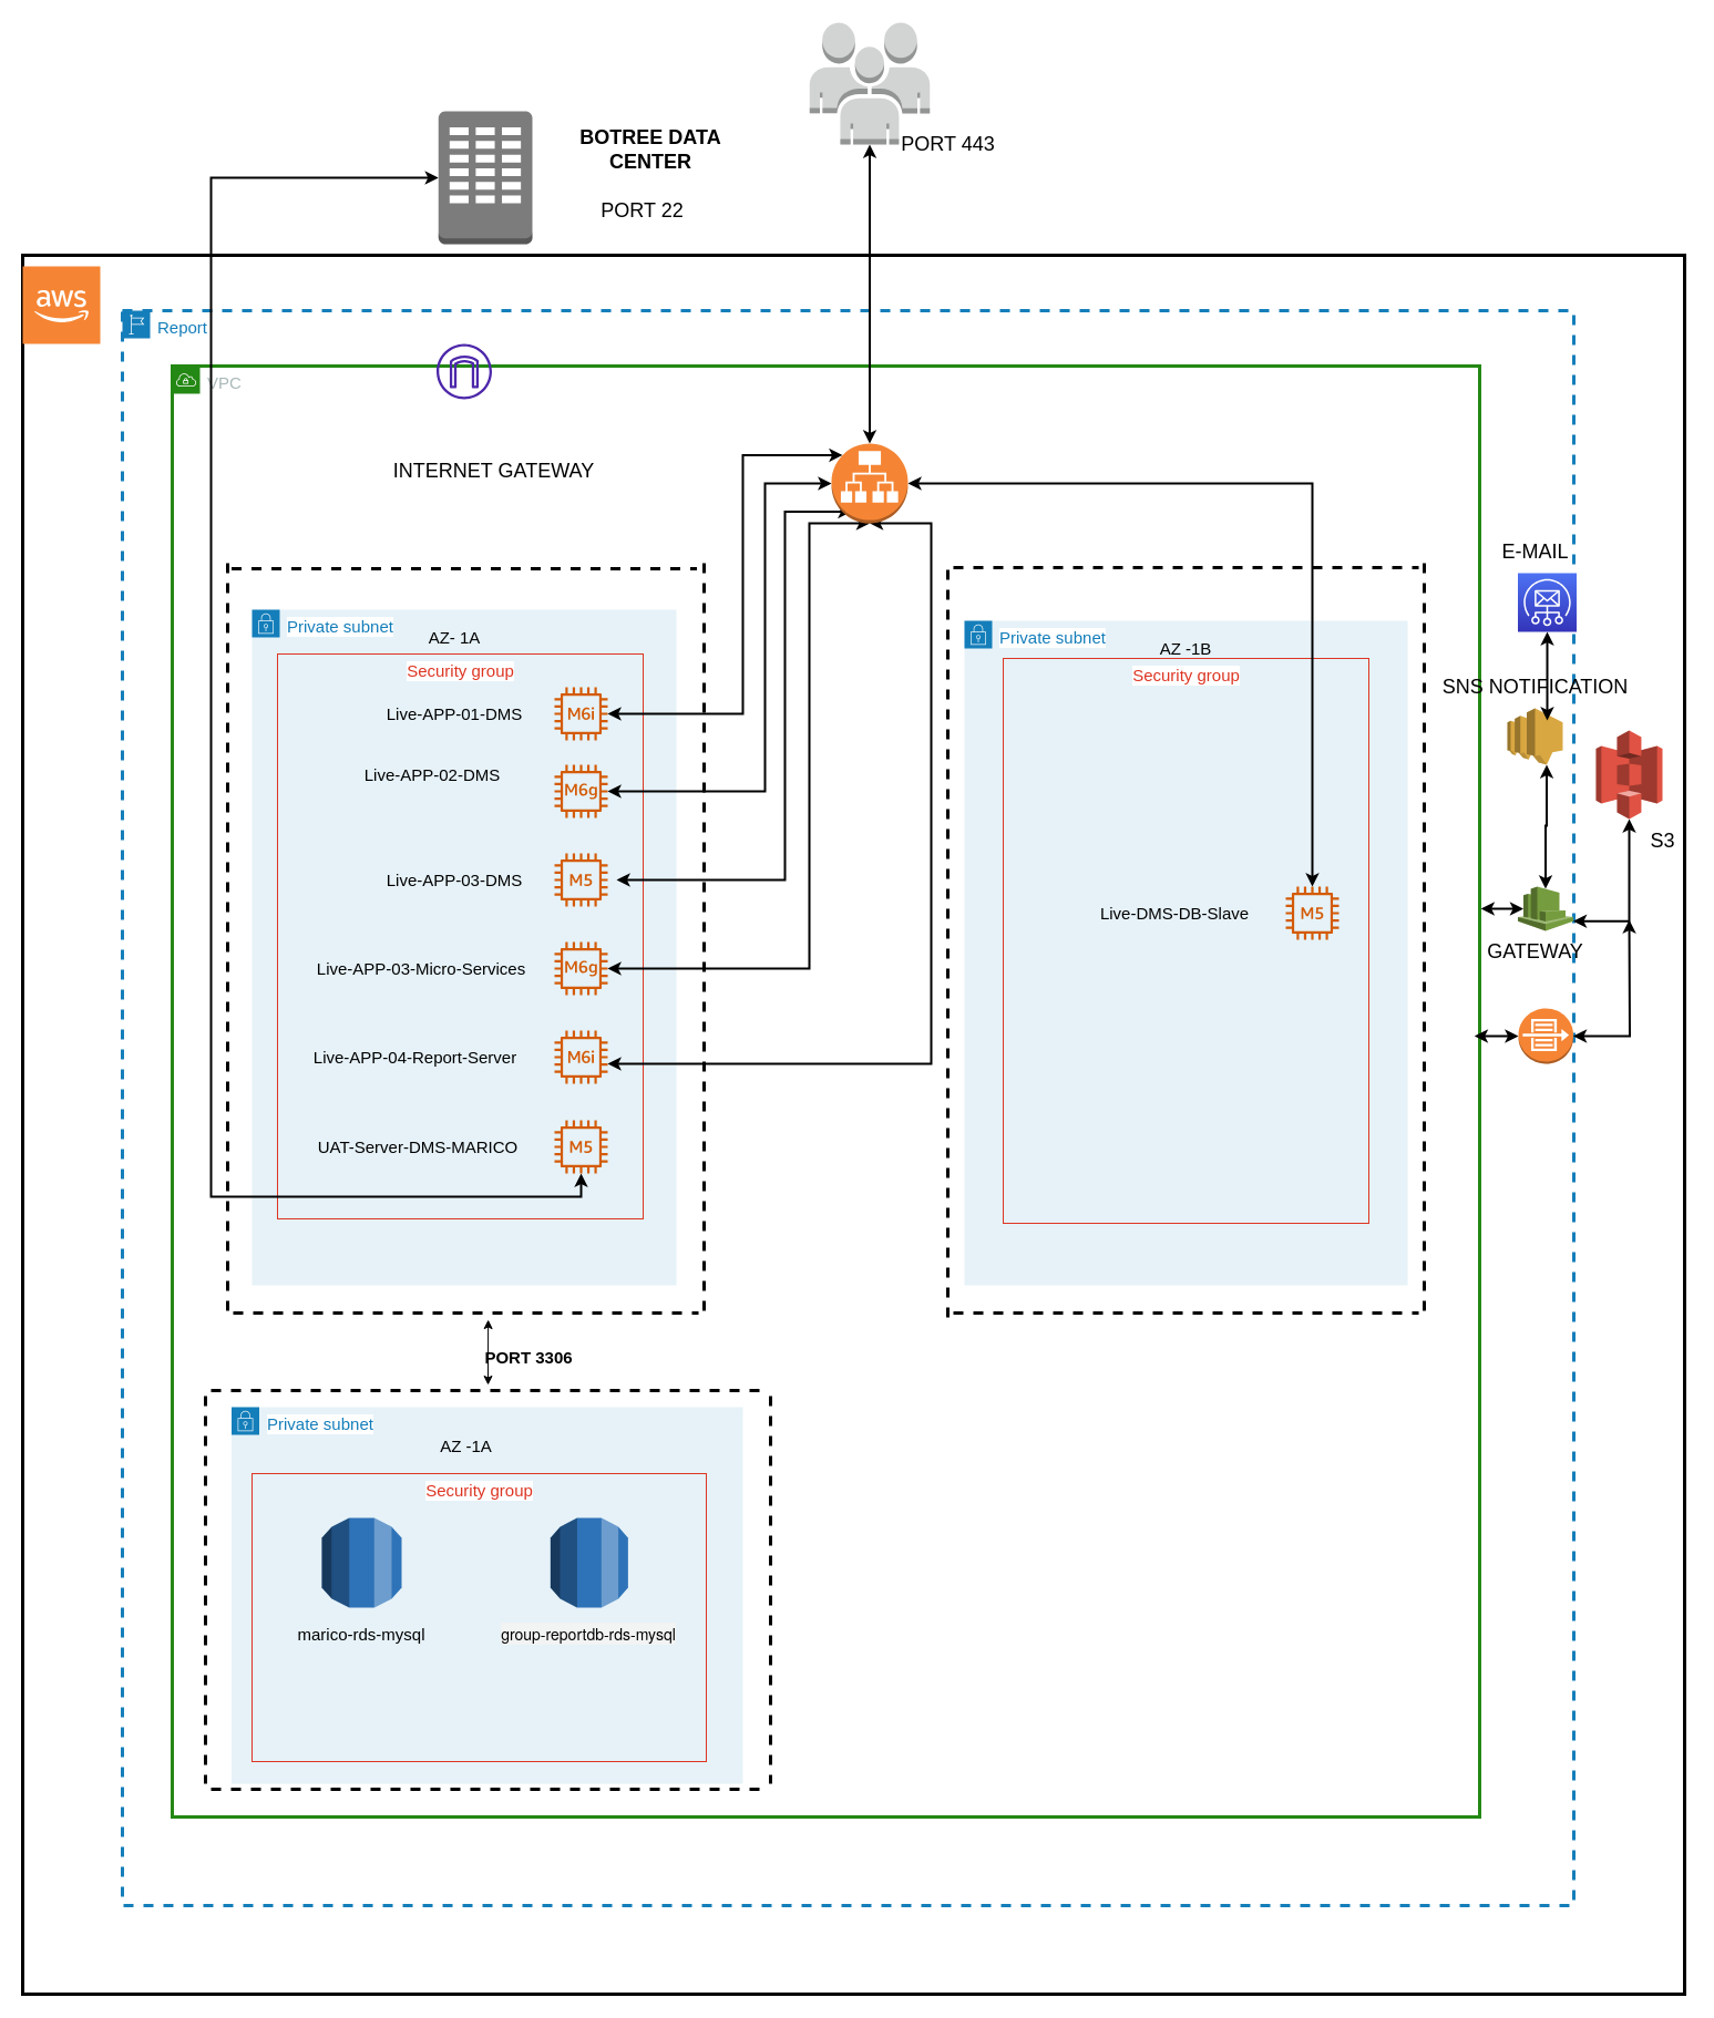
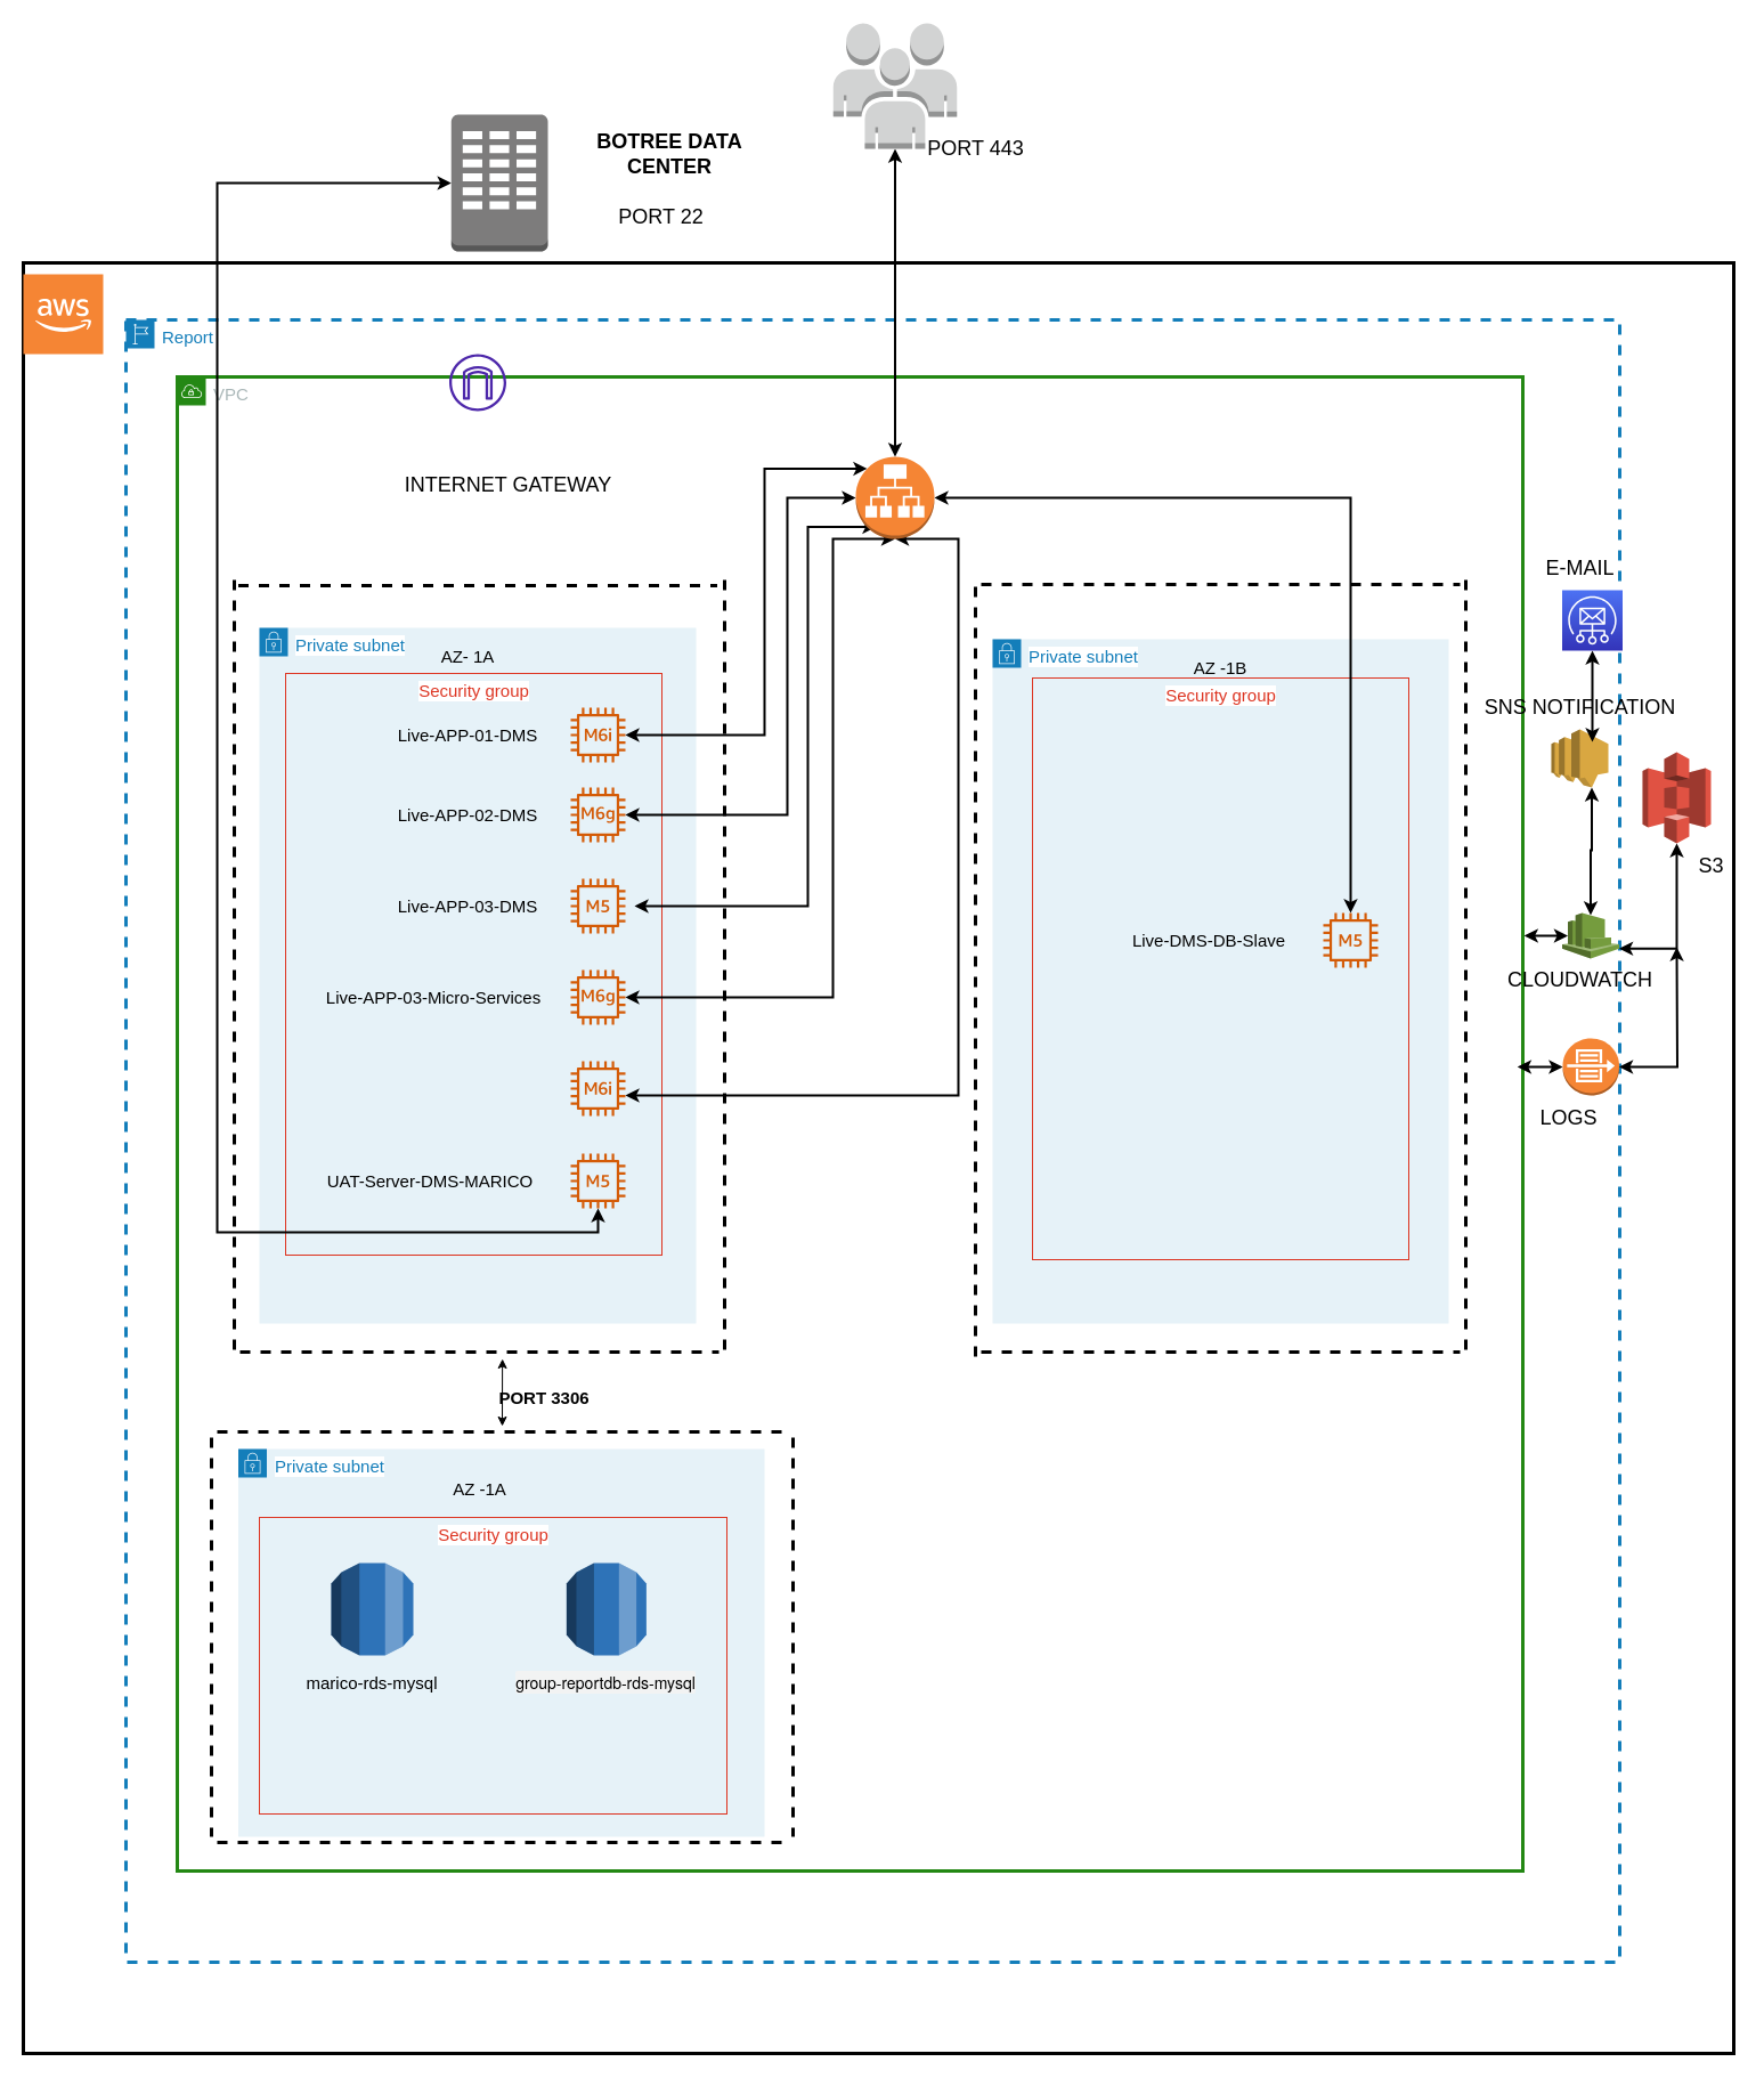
- <mxCell id="16" value="&lt;font style=&quot;font-size: 15px;&quot;&gt;Live-APP-02-DMS&lt;/font&gt;" style="text;html=1;strokeColor=none;fillColor=none;align=center;verticalAlign=middle;whiteSpace=wrap;rounded=0;" parent="1" vertex="1"><mxGeometry x="320" y="684" width="140" height="30" as="geometry" /></mxCell>
+ <mxCell id="16" value="&lt;font style=&quot;font-size: 15px;&quot;&gt;Live-APP-02-DMS&lt;/font&gt;" style="text;html=1;strokeColor=none;fillColor=none;align=center;verticalAlign=middle;whiteSpace=wrap;rounded=0;" parent="1" vertex="1"><mxGeometry x="340" y="699" width="140" height="30" as="geometry" /></mxCell>
- <mxCell id="72" value="GATEWAY" style="text;html=1;align=center;verticalAlign=middle;resizable=0;points=[];autosize=1;strokeColor=none;fillColor=none;fontSize=18;fontColor=#000000;" parent="1" vertex="1"><mxGeometry x="1310" y="839" width="150" height="40" as="geometry" /></mxCell>
+ <mxCell id="72" value="CLOUDWATCH" style="text;html=1;align=center;verticalAlign=middle;resizable=0;points=[];autosize=1;strokeColor=none;fillColor=none;fontSize=18;fontColor=#000000;" parent="1" vertex="1"><mxGeometry x="1310" y="839" width="150" height="40" as="geometry" /></mxCell>
- <mxCell id="18" value="&lt;font style=&quot;font-size: 15px;&quot;&gt;Live-APP-04-Report-Server&lt;/font&gt;" style="text;html=1;strokeColor=none;fillColor=none;align=center;verticalAlign=middle;whiteSpace=wrap;rounded=0;" parent="1" vertex="1"><mxGeometry x="280" y="939" width="188.5" height="30" as="geometry" /></mxCell>
+ <mxCell id="71" value="LOGS" style="text;html=1;align=center;verticalAlign=middle;resizable=0;points=[];autosize=1;strokeColor=none;fillColor=none;fontSize=18;fontColor=#000000;" parent="1" vertex="1"><mxGeometry x="1340" y="960" width="70" height="40" as="geometry" /></mxCell>
